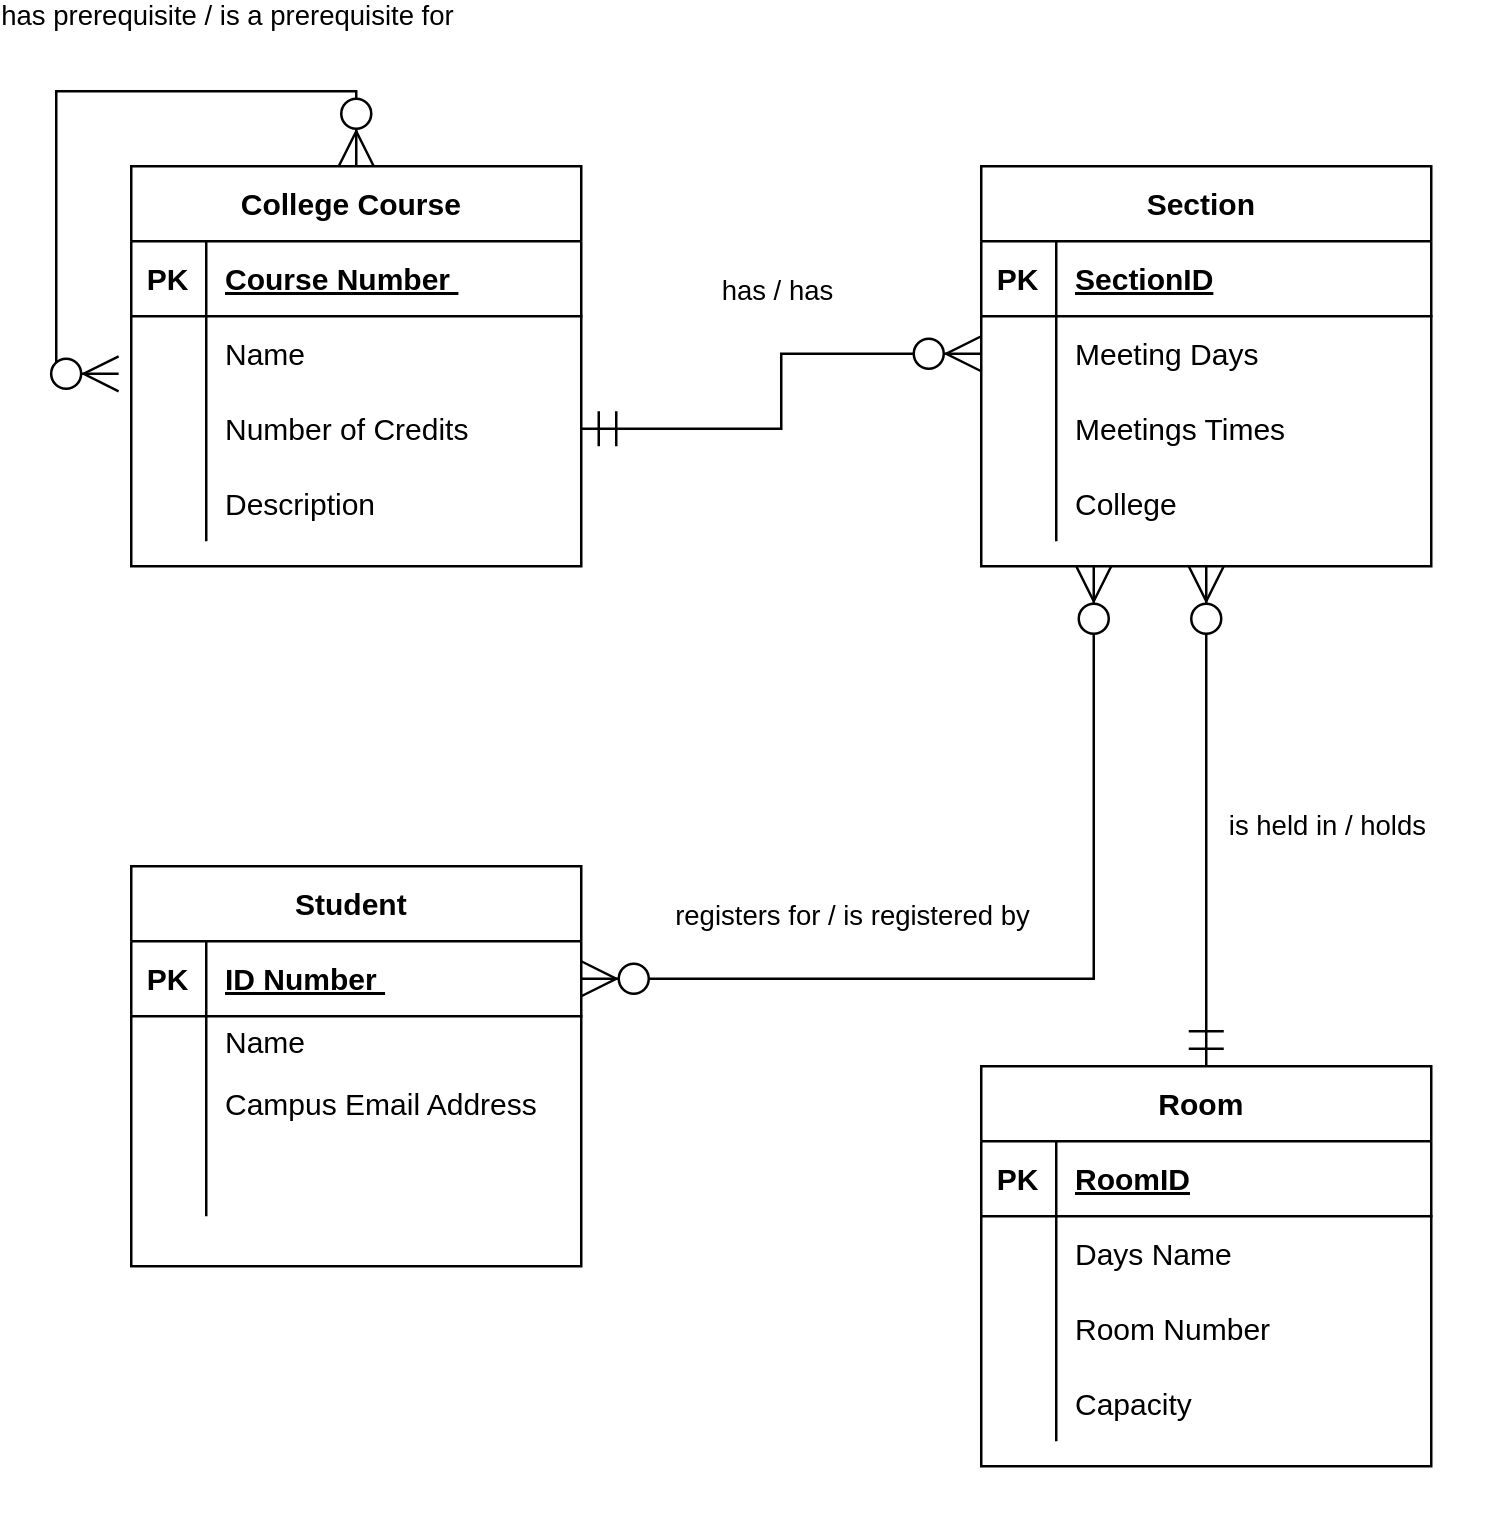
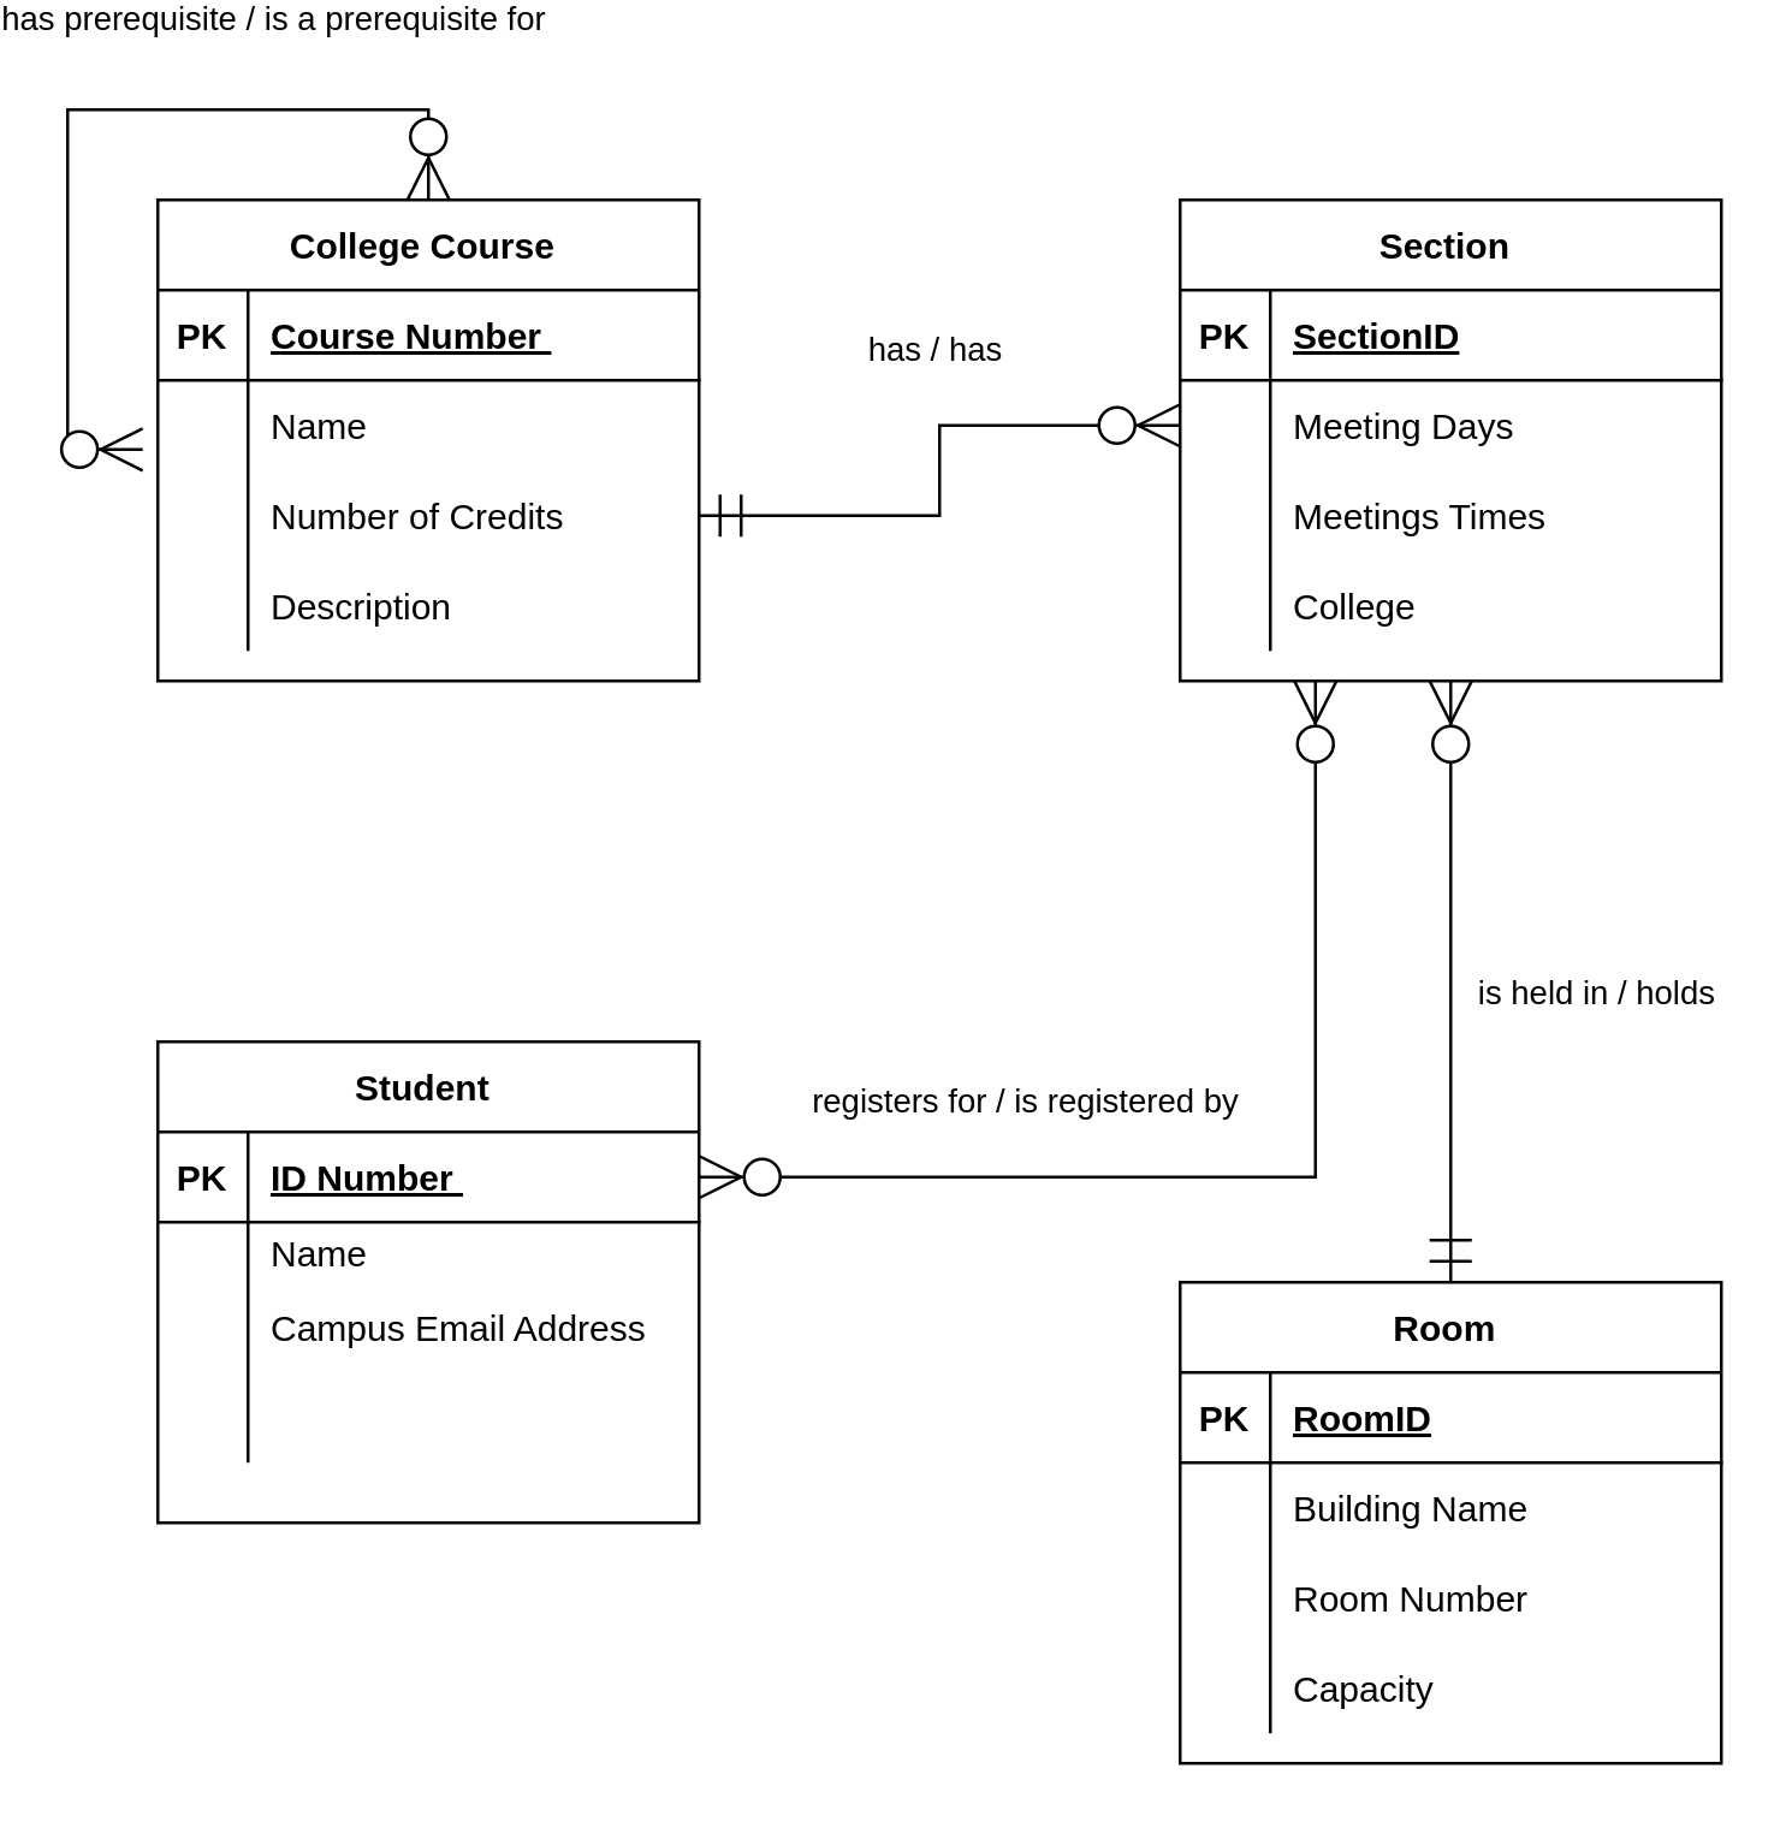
- <mxCell id="50" value="Days Name " style="shape=partialRectangle;connectable=0;fillColor=none;top=0;left=0;bottom=0;right=0;align=left;spacingLeft=6;overflow=hidden;" vertex="1" parent="48"><mxGeometry x="30" width="150" height="30" as="geometry" /></mxCell>
+ <mxCell id="50" value="Building Name " style="shape=partialRectangle;connectable=0;fillColor=none;top=0;left=0;bottom=0;right=0;align=left;spacingLeft=6;overflow=hidden;" vertex="1" parent="48"><mxGeometry x="30" width="150" height="30" as="geometry" /></mxCell>
